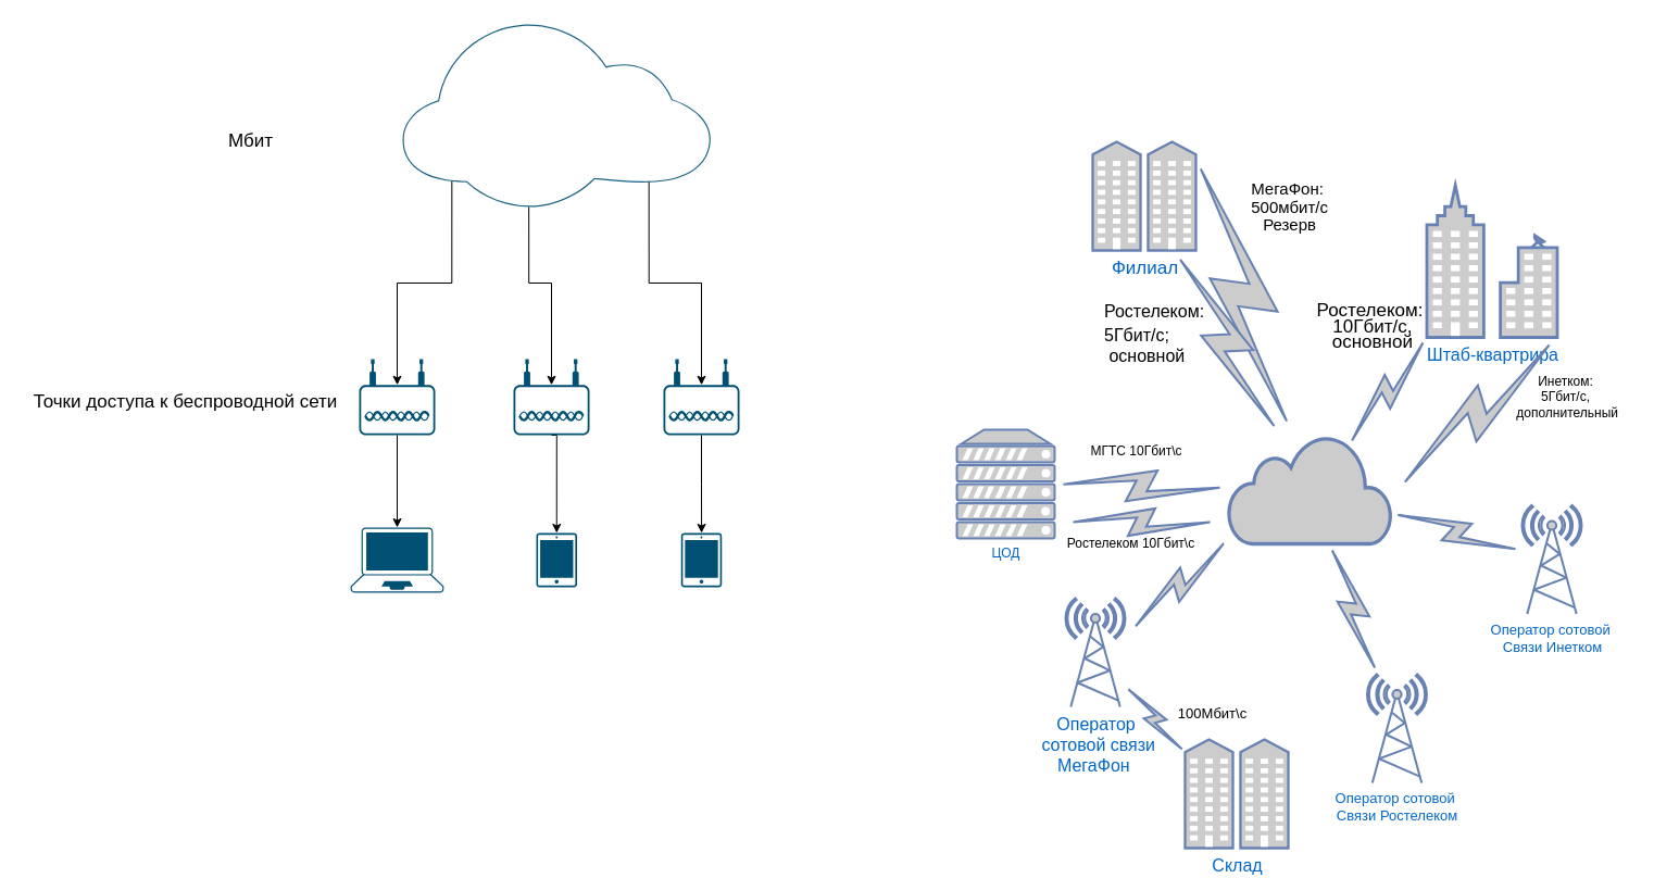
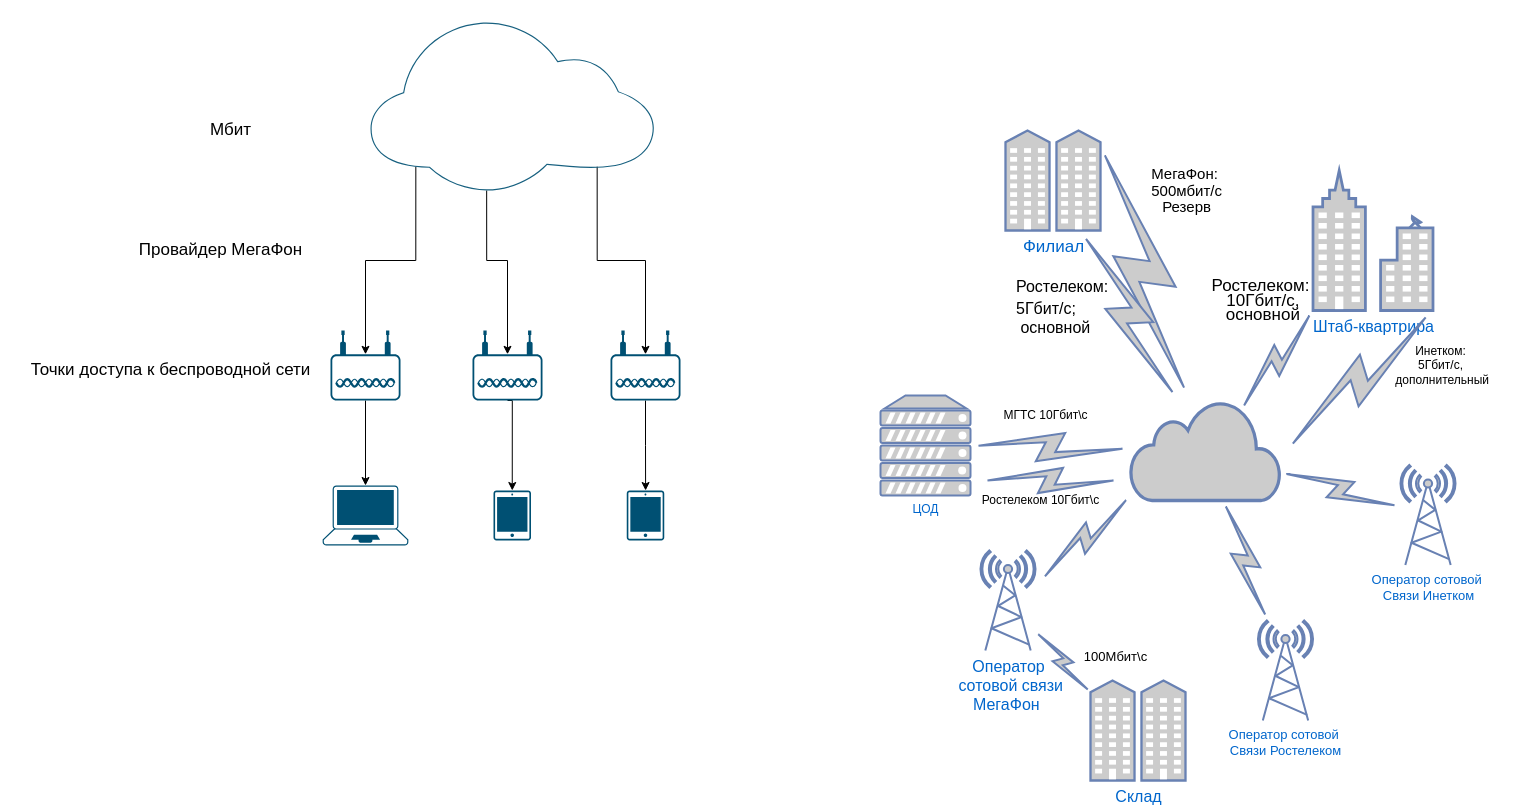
+ <mxCell id="34" value="Провайдер МегаФон" style="text;html=1;align=center;verticalAlign=middle;resizable=0;points=[];autosize=1;strokeColor=none;fillColor=none;fontSize=17;" parent="1" vertex="1"><mxGeometry x="125" y="235" width="190" height="30" as="geometry" /></mxCell>
